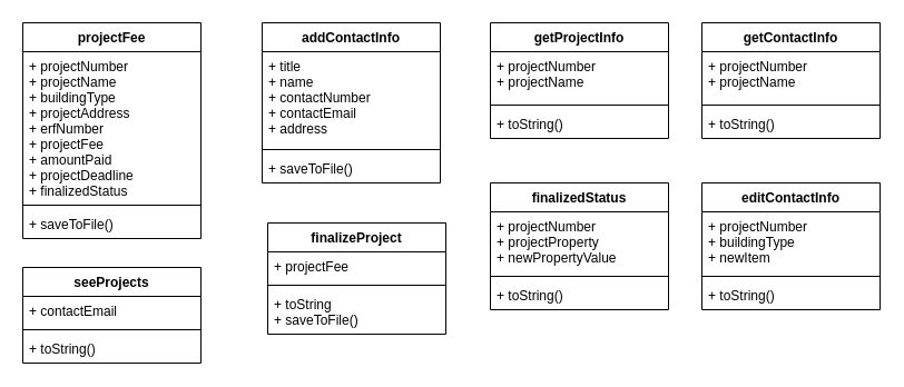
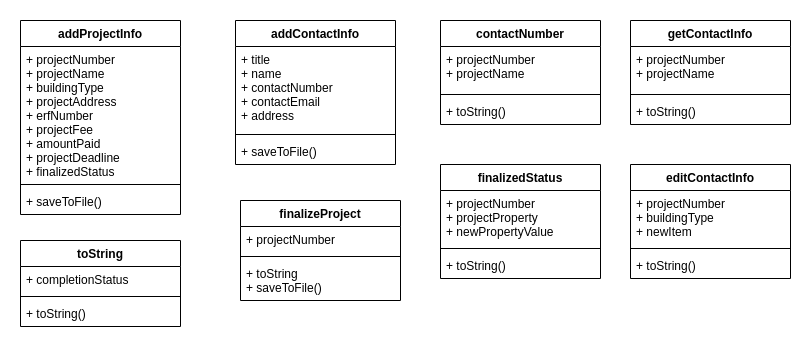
- <mxCell id="6" value="projectFee" style="swimlane;fontStyle=1;align=center;verticalAlign=top;childLayout=stackLayout;horizontal=1;startSize=26;horizontalStack=0;resizeParent=1;resizeParentMax=0;resizeLast=0;collapsible=1;marginBottom=0;" parent="1" vertex="1"><mxGeometry x="20" y="20" width="160" height="194" as="geometry" /></mxCell>
+ <mxCell id="6" value="addProjectInfo" style="swimlane;fontStyle=1;align=center;verticalAlign=top;childLayout=stackLayout;horizontal=1;startSize=26;horizontalStack=0;resizeParent=1;resizeParentMax=0;resizeLast=0;collapsible=1;marginBottom=0;" parent="1" vertex="1"><mxGeometry x="20" y="20" width="160" height="194" as="geometry" /></mxCell>
- <mxCell id="10" value="getProjectInfo" style="swimlane;fontStyle=1;align=center;verticalAlign=top;childLayout=stackLayout;horizontal=1;startSize=26;horizontalStack=0;resizeParent=1;resizeParentMax=0;resizeLast=0;collapsible=1;marginBottom=0;" parent="1" vertex="1"><mxGeometry x="440" y="20" width="160" height="104" as="geometry" /></mxCell>
+ <mxCell id="10" value="contactNumber" style="swimlane;fontStyle=1;align=center;verticalAlign=top;childLayout=stackLayout;horizontal=1;startSize=26;horizontalStack=0;resizeParent=1;resizeParentMax=0;resizeLast=0;collapsible=1;marginBottom=0;" parent="1" vertex="1"><mxGeometry x="440" y="20" width="160" height="104" as="geometry" /></mxCell>
- <mxCell id="27" value="+ projectFee" style="text;strokeColor=none;fillColor=none;align=left;verticalAlign=top;spacingLeft=4;spacingRight=4;overflow=hidden;rotatable=0;points=[[0,0.5],[1,0.5]];portConstraint=eastwest;" parent="26" vertex="1"><mxGeometry y="26" width="160" height="26" as="geometry" /></mxCell>
+ <mxCell id="27" value="+ projectNumber" style="text;strokeColor=none;fillColor=none;align=left;verticalAlign=top;spacingLeft=4;spacingRight=4;overflow=hidden;rotatable=0;points=[[0,0.5],[1,0.5]];portConstraint=eastwest;" parent="26" vertex="1"><mxGeometry y="26" width="160" height="26" as="geometry" /></mxCell>
- <mxCell id="30" value="seeProjects" style="swimlane;fontStyle=1;align=center;verticalAlign=top;childLayout=stackLayout;horizontal=1;startSize=26;horizontalStack=0;resizeParent=1;resizeParentMax=0;resizeLast=0;collapsible=1;marginBottom=0;" parent="1" vertex="1"><mxGeometry x="20" y="240" width="160" height="86" as="geometry" /></mxCell>
+ <mxCell id="30" value="toString" style="swimlane;fontStyle=1;align=center;verticalAlign=top;childLayout=stackLayout;horizontal=1;startSize=26;horizontalStack=0;resizeParent=1;resizeParentMax=0;resizeLast=0;collapsible=1;marginBottom=0;" parent="1" vertex="1"><mxGeometry x="20" y="240" width="160" height="86" as="geometry" /></mxCell>
- <mxCell id="31" value="+ contactEmail" style="text;strokeColor=none;fillColor=none;align=left;verticalAlign=top;spacingLeft=4;spacingRight=4;overflow=hidden;rotatable=0;points=[[0,0.5],[1,0.5]];portConstraint=eastwest;" parent="30" vertex="1"><mxGeometry y="26" width="160" height="26" as="geometry" /></mxCell>
+ <mxCell id="31" value="+ completionStatus" style="text;strokeColor=none;fillColor=none;align=left;verticalAlign=top;spacingLeft=4;spacingRight=4;overflow=hidden;rotatable=0;points=[[0,0.5],[1,0.5]];portConstraint=eastwest;" parent="30" vertex="1"><mxGeometry y="26" width="160" height="26" as="geometry" /></mxCell>
